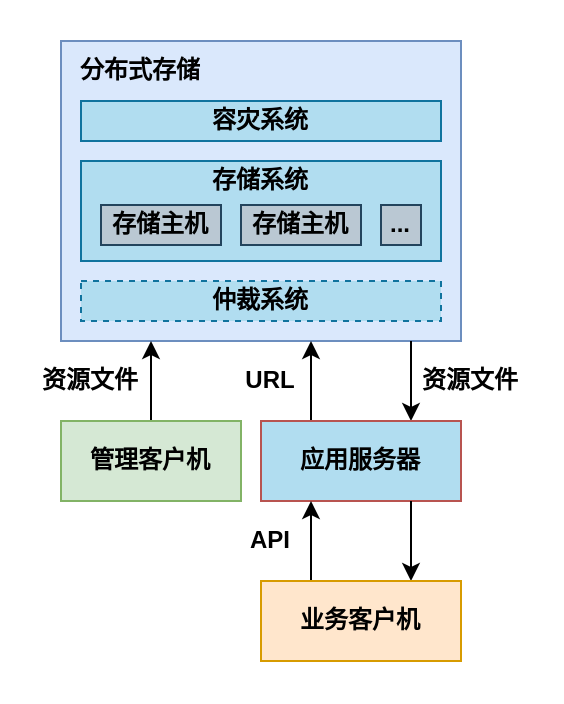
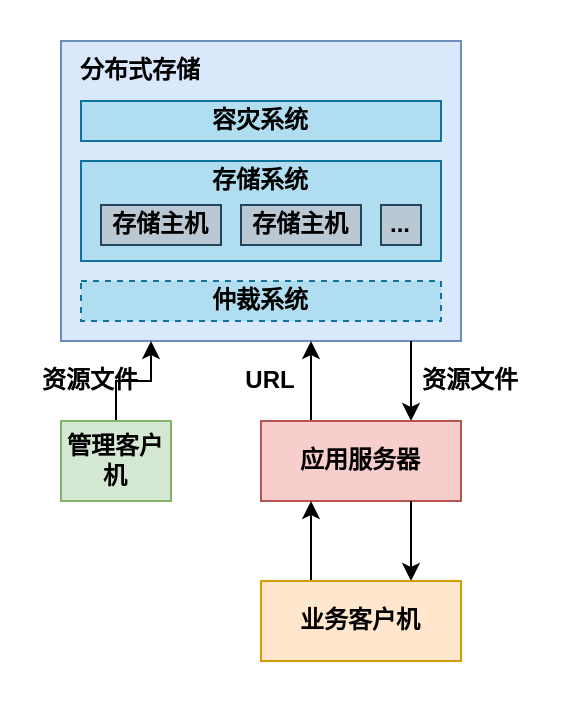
- <mxCell id="5" value="&lt;b&gt;管理客户机&lt;/b&gt;" style="rounded=0;whiteSpace=wrap;html=1;fillColor=#d5e8d4;strokeColor=#82b366;" vertex="1" parent="1"><mxGeometry x="30" y="210" width="90" height="40" as="geometry" /></mxCell>
+ <mxCell id="5" value="&lt;b&gt;管理客户机&lt;/b&gt;" style="rounded=0;whiteSpace=wrap;html=1;fillColor=#d5e8d4;strokeColor=#82b366;" vertex="1" parent="1"><mxGeometry x="30" y="210" width="55" height="40" as="geometry" /></mxCell>
- <mxCell id="8" value="&lt;b&gt;应用服务器&lt;/b&gt;" style="rounded=0;whiteSpace=wrap;html=1;fillColor=#b1ddf0;strokeColor=#b85450;" vertex="1" parent="1"><mxGeometry x="130" y="210" width="100" height="40" as="geometry" /></mxCell>
+ <mxCell id="8" value="&lt;b&gt;应用服务器&lt;/b&gt;" style="rounded=0;whiteSpace=wrap;html=1;fillColor=#f8cecc;strokeColor=#b85450;" vertex="1" parent="1"><mxGeometry x="130" y="210" width="100" height="40" as="geometry" /></mxCell>
- <mxCell id="14" value="&lt;b&gt;API&lt;/b&gt;" style="text;html=1;strokeColor=none;fillColor=none;align=center;verticalAlign=middle;whiteSpace=wrap;rounded=0;" vertex="1" parent="1"><mxGeometry x="120" y="260" width="30" height="20" as="geometry" /></mxCell>
